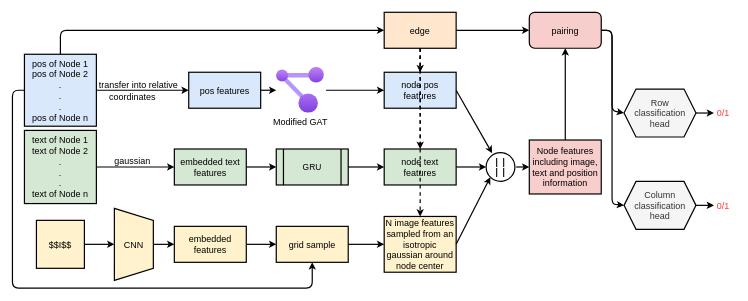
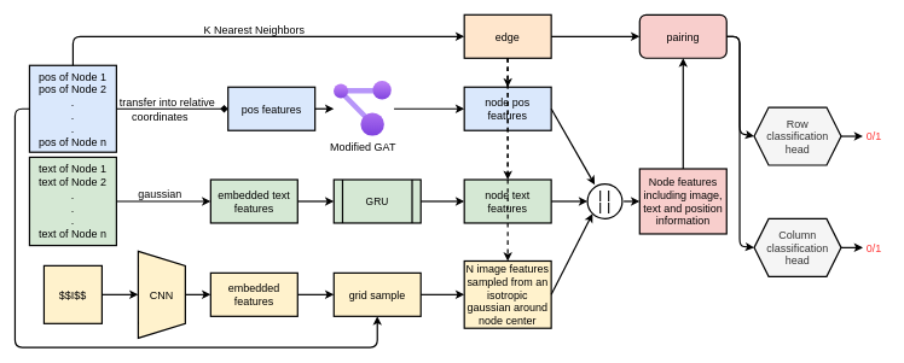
+ <mxCell id="51" value="K Nearest Neighbors" style="text;html=1;align=center;verticalAlign=middle;resizable=0;points=[];autosize=1;fontSize=15;" vertex="1" parent="1"><mxGeometry x="275" y="30" width="150" height="20" as="geometry" /></mxCell>
- <mxCell id="5" value="" style="endArrow=classic;html=1;exitX=1;exitY=0.5;exitDx=0;exitDy=0;strokeWidth=2;entryX=0;entryY=0.5;entryDx=0;entryDy=0;" parent="1" source="2" target="13" edge="1"><mxGeometry width="50" height="50" relative="1" as="geometry"><mxPoint x="480" y="330" as="sourcePoint" /><mxPoint x="380" y="150" as="targetPoint" /></mxGeometry></mxCell>
+ <mxCell id="5" value="" style="endArrow=diamond;html=1;exitX=1;exitY=0.5;exitDx=0;exitDy=0;strokeWidth=2;entryX=0;entryY=0.5;entryDx=0;entryDy=0;" parent="1" source="2" target="13" edge="1"><mxGeometry width="50" height="50" relative="1" as="geometry"><mxPoint x="480" y="330" as="sourcePoint" /><mxPoint x="380" y="150" as="targetPoint" /></mxGeometry></mxCell>
